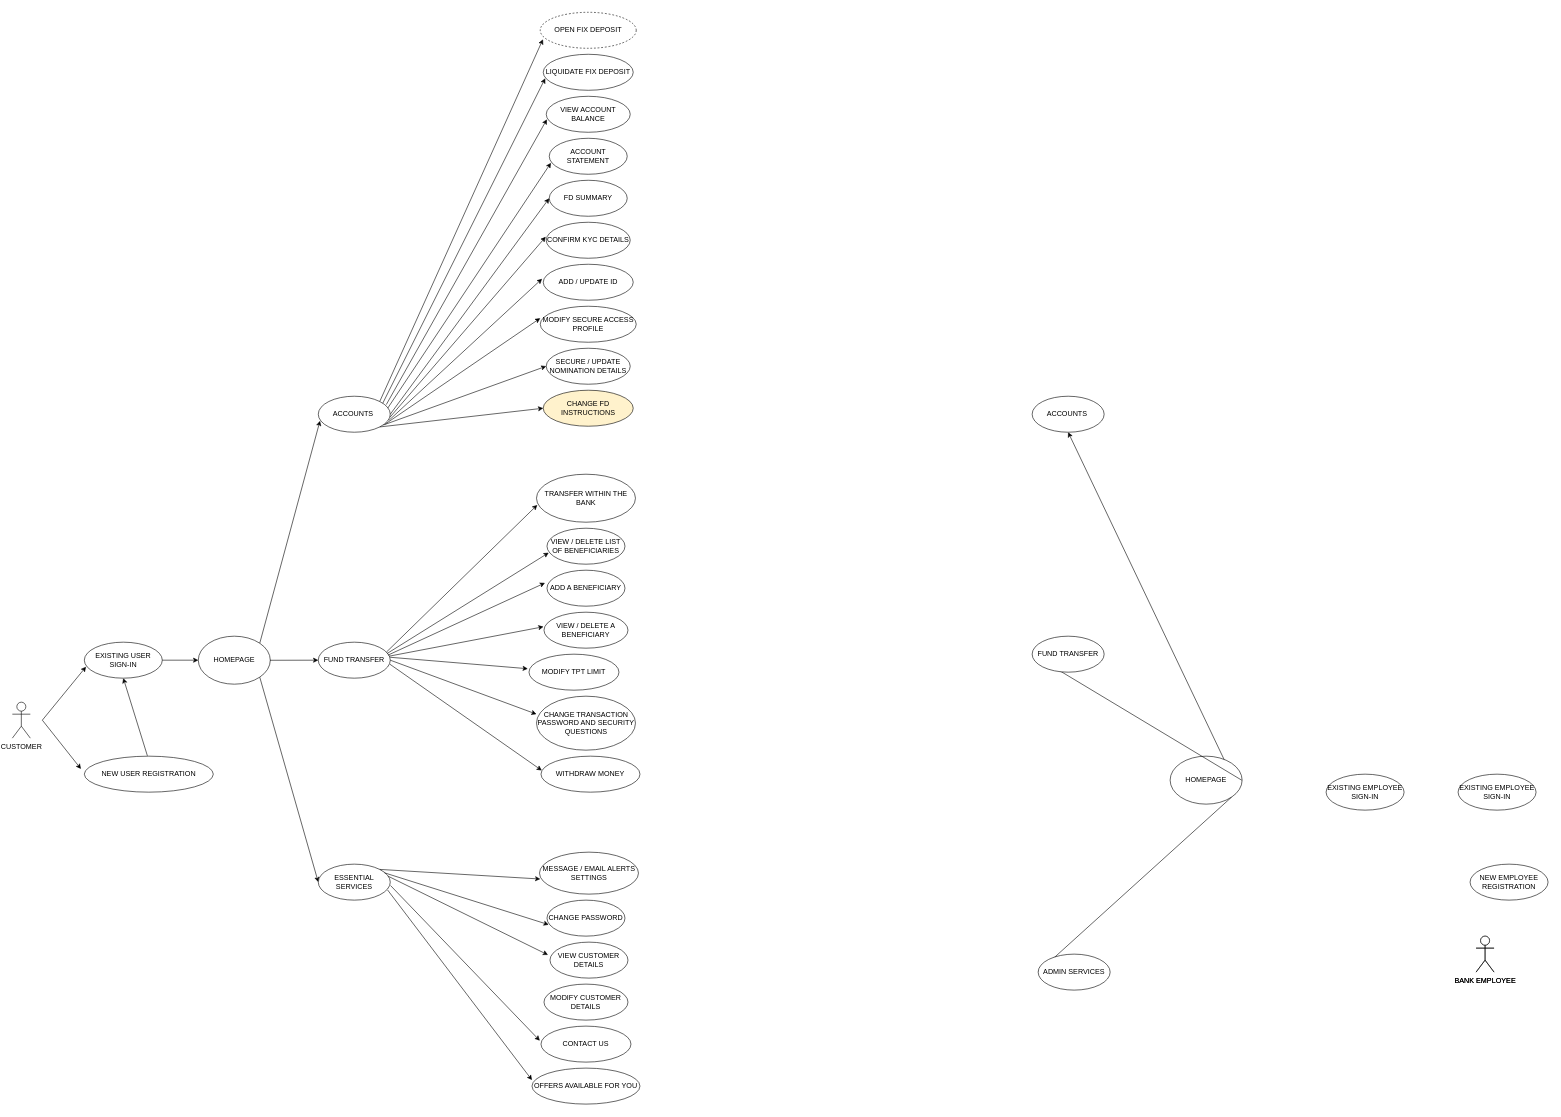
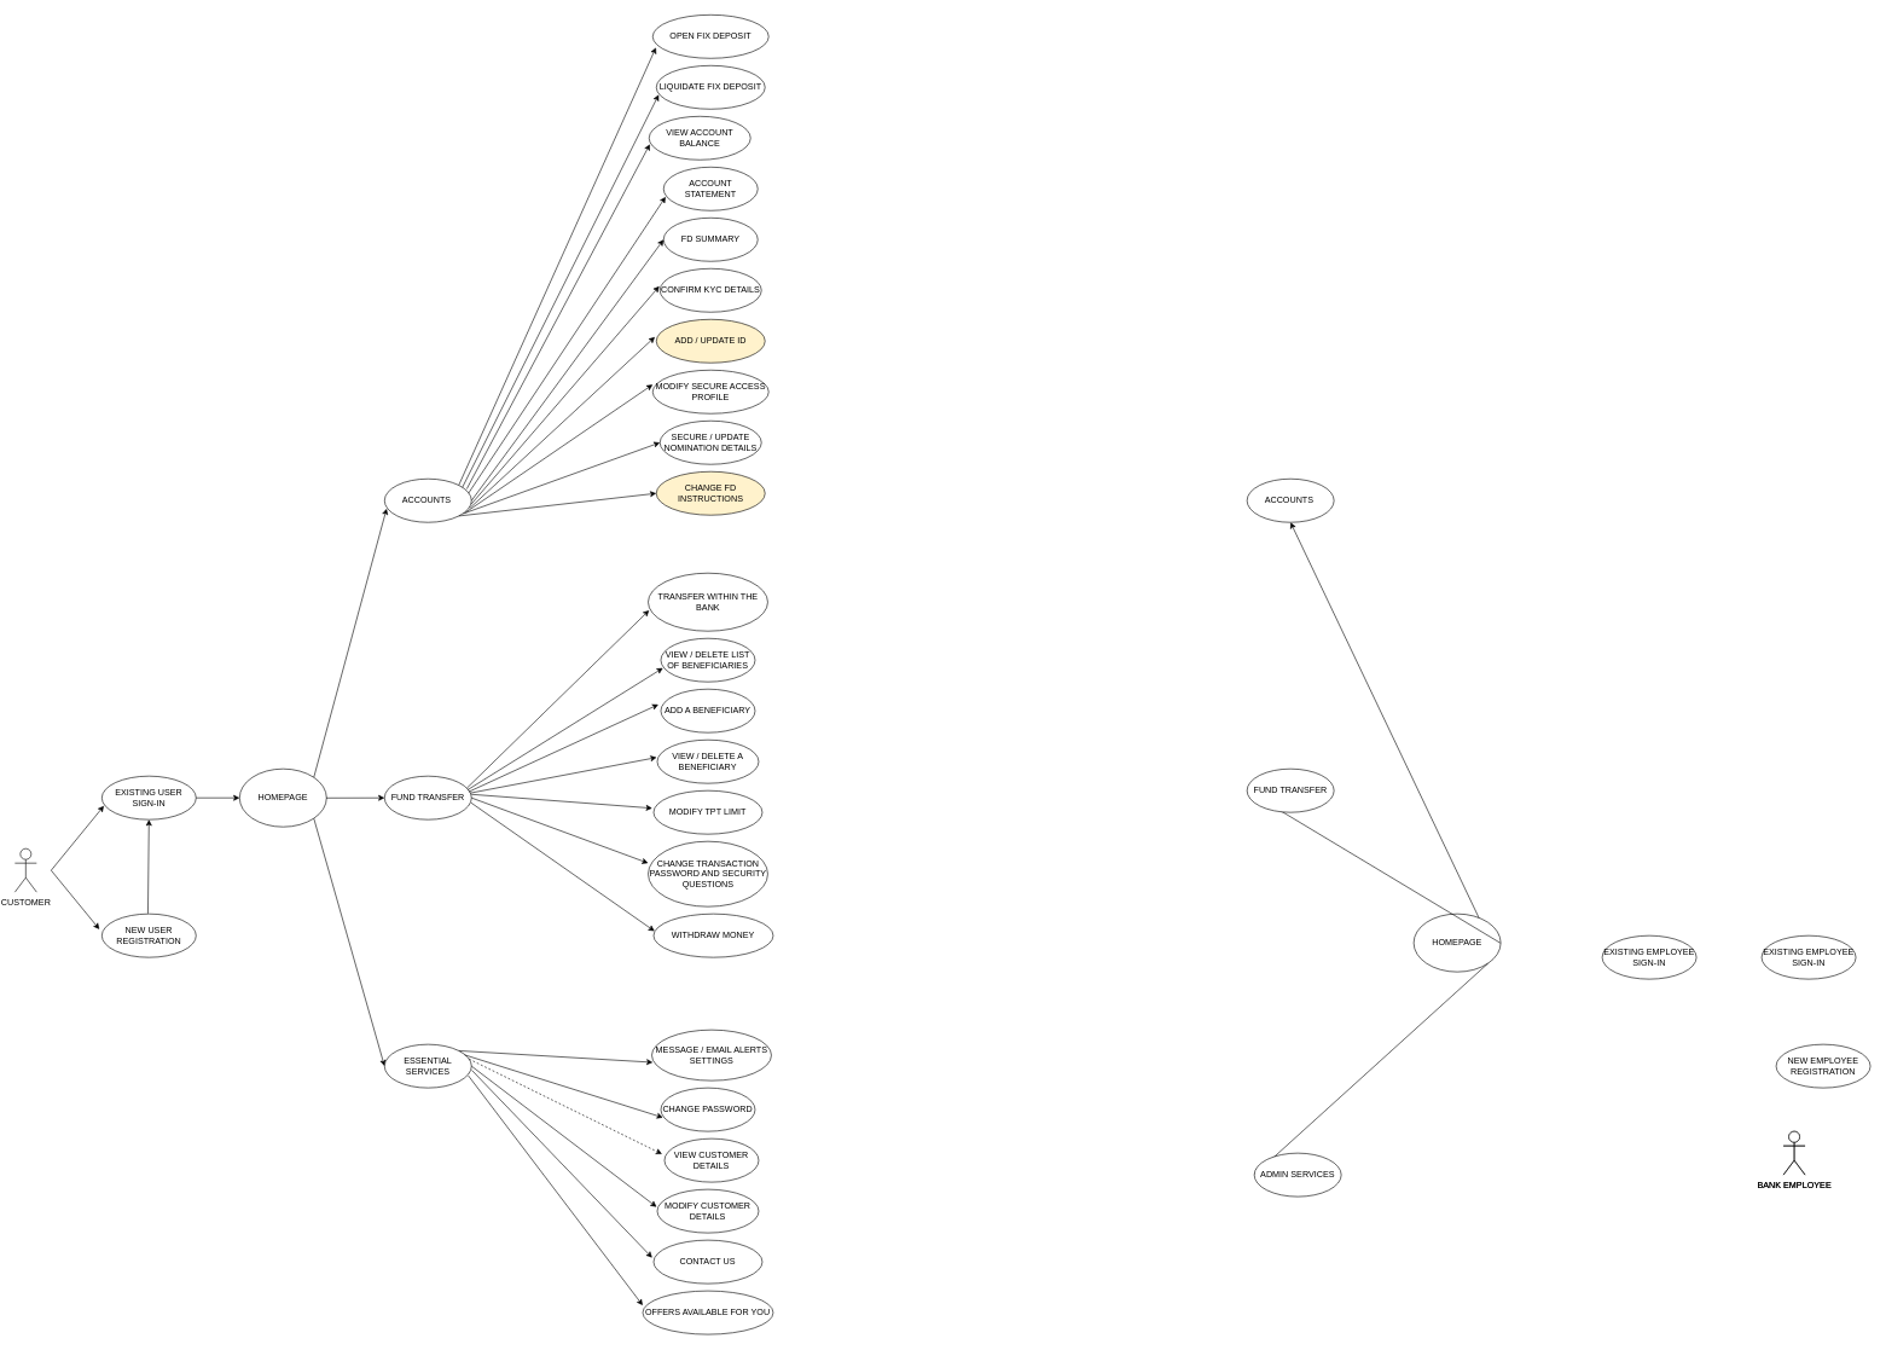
- <mxCell id="25" value="OPEN FIX DEPOSIT" style="ellipse;whiteSpace=wrap;html=1;dashed=1;" parent="1" vertex="1"><mxGeometry x="900" y="20" width="160" height="60" as="geometry" /></mxCell>
+ <mxCell id="25" value="OPEN FIX DEPOSIT" style="ellipse;whiteSpace=wrap;html=1;" parent="1" vertex="1"><mxGeometry x="900" y="20" width="160" height="60" as="geometry" /></mxCell>
- <mxCell id="16" value="VIEW ACCOUNT BALANCE" style="ellipse;whiteSpace=wrap;html=1;" parent="1" vertex="1"><mxGeometry x="910" y="160" width="140" height="60" as="geometry" /></mxCell>
+ <mxCell id="16" value="VIEW ACCOUNT BALANCE" style="ellipse;whiteSpace=wrap;html=1;" parent="1" vertex="1"><mxGeometry x="895" y="160" width="140" height="60" as="geometry" /></mxCell>
- <mxCell id="28" value="ADD / UPDATE ID" style="ellipse;whiteSpace=wrap;html=1;" parent="1" vertex="1"><mxGeometry x="905" y="440" width="150" height="60" as="geometry" /></mxCell>
+ <mxCell id="28" value="ADD / UPDATE ID" style="ellipse;whiteSpace=wrap;html=1;fillColor=#fff2cc;" parent="1" vertex="1"><mxGeometry x="905" y="440" width="150" height="60" as="geometry" /></mxCell>
- <mxCell id="55" value="MODIFY TPT LIMIT" style="ellipse;whiteSpace=wrap;html=1;" vertex="1" parent="1"><mxGeometry x="881.25" y="1090" width="150" height="60" as="geometry" /></mxCell>
+ <mxCell id="55" value="MODIFY TPT LIMIT" style="ellipse;whiteSpace=wrap;html=1;" vertex="1" parent="1"><mxGeometry x="901.25" y="1090" width="150" height="60" as="geometry" /></mxCell>
- <mxCell id="3" value="NEW USER REGISTRATION" style="ellipse;whiteSpace=wrap;html=1;" parent="1" vertex="1"><mxGeometry x="140" y="1260" width="215" height="60" as="geometry" /></mxCell>
+ <mxCell id="3" value="NEW USER REGISTRATION" style="ellipse;whiteSpace=wrap;html=1;" parent="1" vertex="1"><mxGeometry x="140" y="1260" width="130" height="60" as="geometry" /></mxCell>
- <mxCell id="40" value="" style="endArrow=classic;html=1;rounded=0;entryX=-0.026;entryY=0.354;entryDx=0;entryDy=0;entryPerimeter=0;exitX=0.972;exitY=0.337;exitDx=0;exitDy=0;exitPerimeter=0;" edge="1" parent="1" target="38" source="14"><mxGeometry width="50" height="50" relative="1" as="geometry"><mxPoint x="650" y="1470" as="sourcePoint" /><mxPoint x="1000" y="1410" as="targetPoint" /></mxGeometry></mxCell>
+ <mxCell id="40" value="" style="endArrow=classic;html=1;rounded=0;entryX=-0.026;entryY=0.354;entryDx=0;entryDy=0;entryPerimeter=0;exitX=0.972;exitY=0.337;exitDx=0;exitDy=0;exitPerimeter=0;dashed=1;" edge="1" parent="1" target="38" source="14"><mxGeometry width="50" height="50" relative="1" as="geometry"><mxPoint x="650" y="1470" as="sourcePoint" /><mxPoint x="1000" y="1410" as="targetPoint" /></mxGeometry></mxCell>
+ <mxCell id="41" value="" style="endArrow=classic;html=1;rounded=0;entryX=-0.006;entryY=0.404;entryDx=0;entryDy=0;entryPerimeter=0;exitX=1;exitY=0.5;exitDx=0;exitDy=0;" edge="1" parent="1" target="37" source="14"><mxGeometry width="50" height="50" relative="1" as="geometry"><mxPoint x="690" y="1470" as="sourcePoint" /><mxPoint x="1000" y="1410" as="targetPoint" /></mxGeometry></mxCell>
